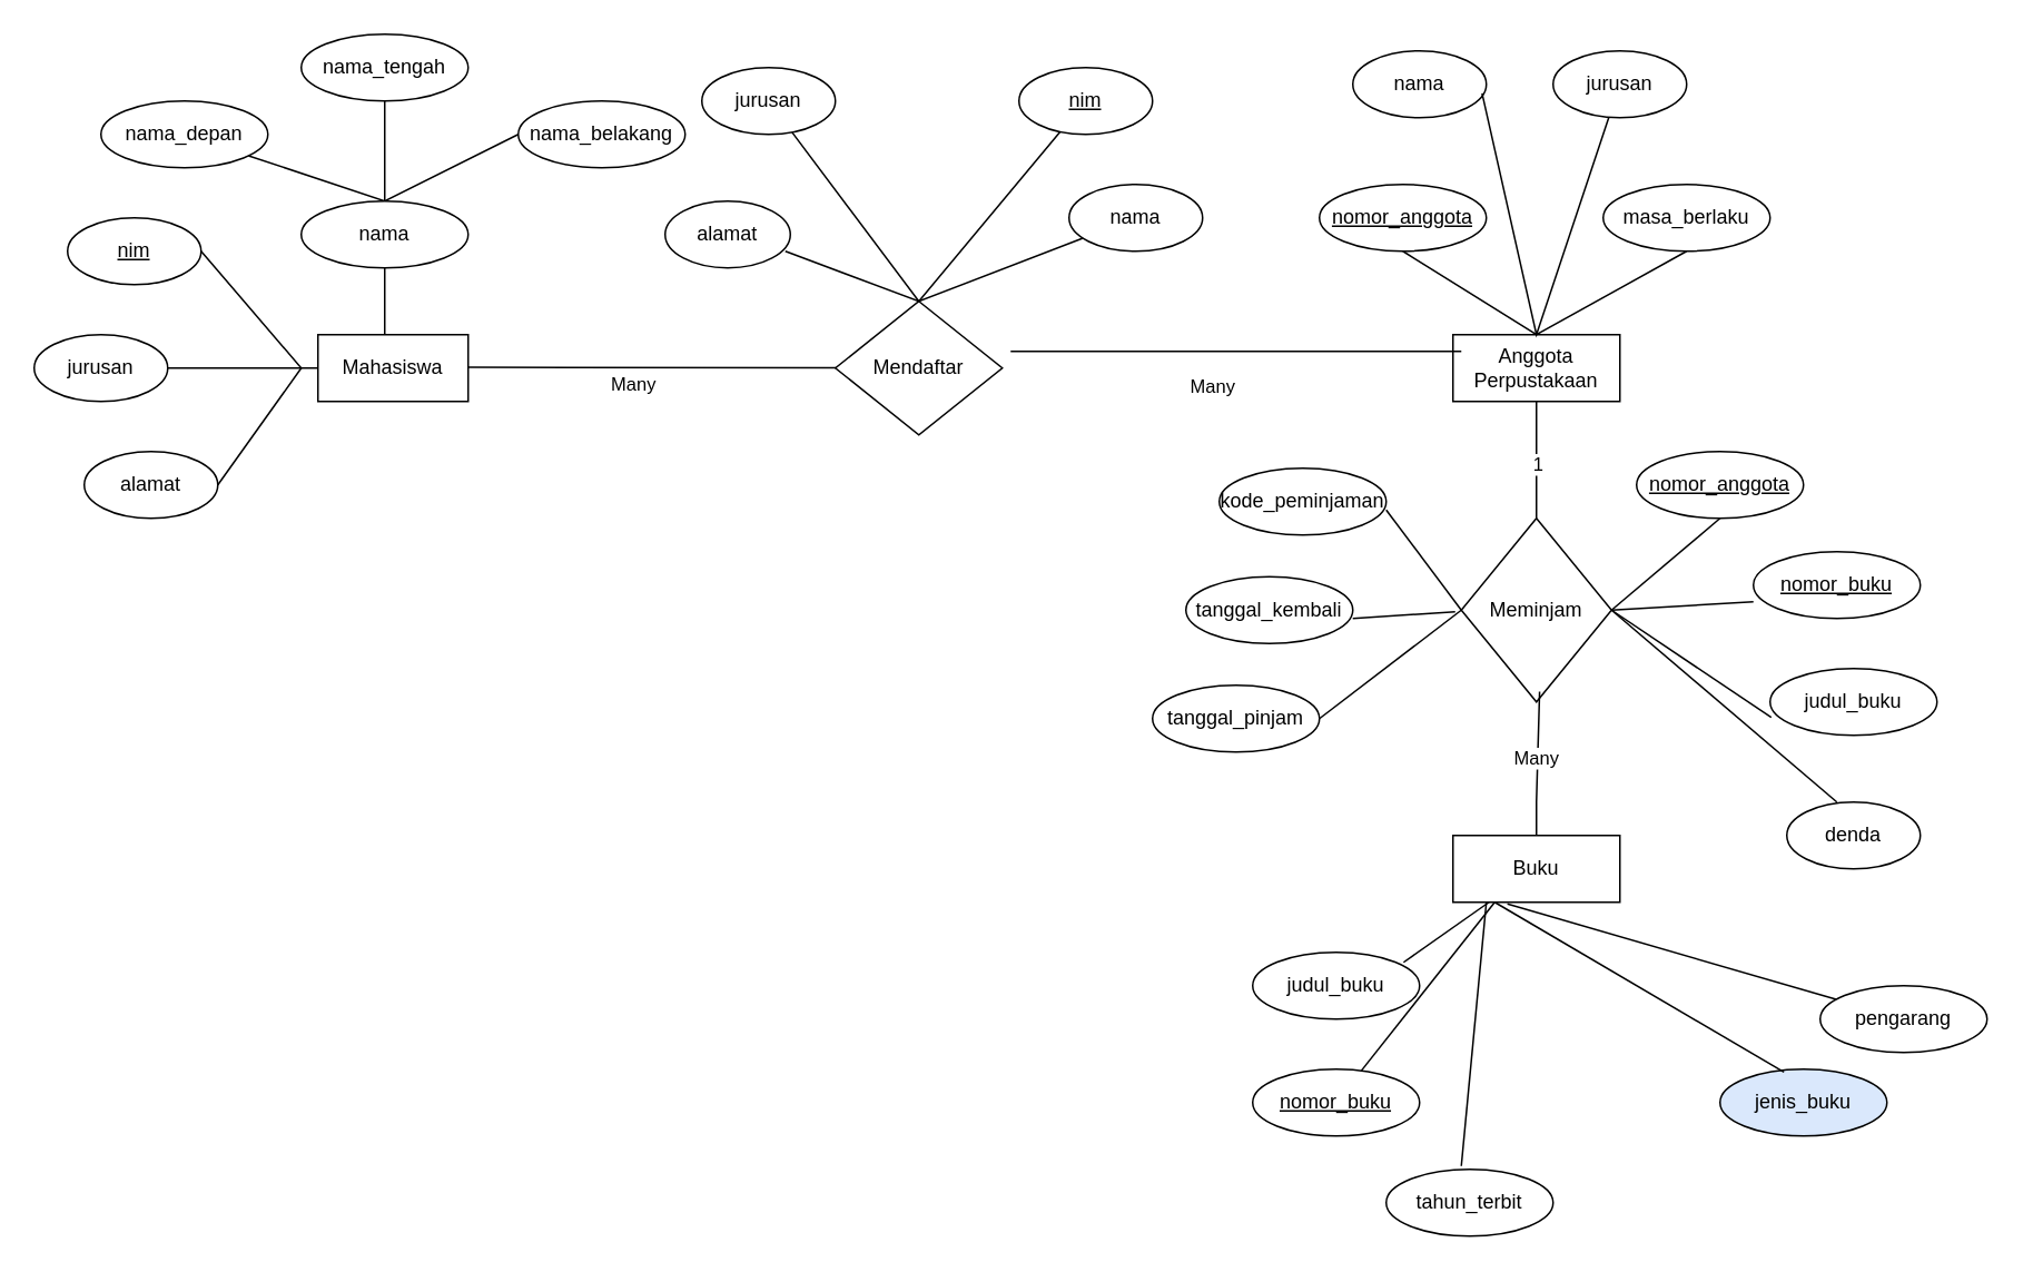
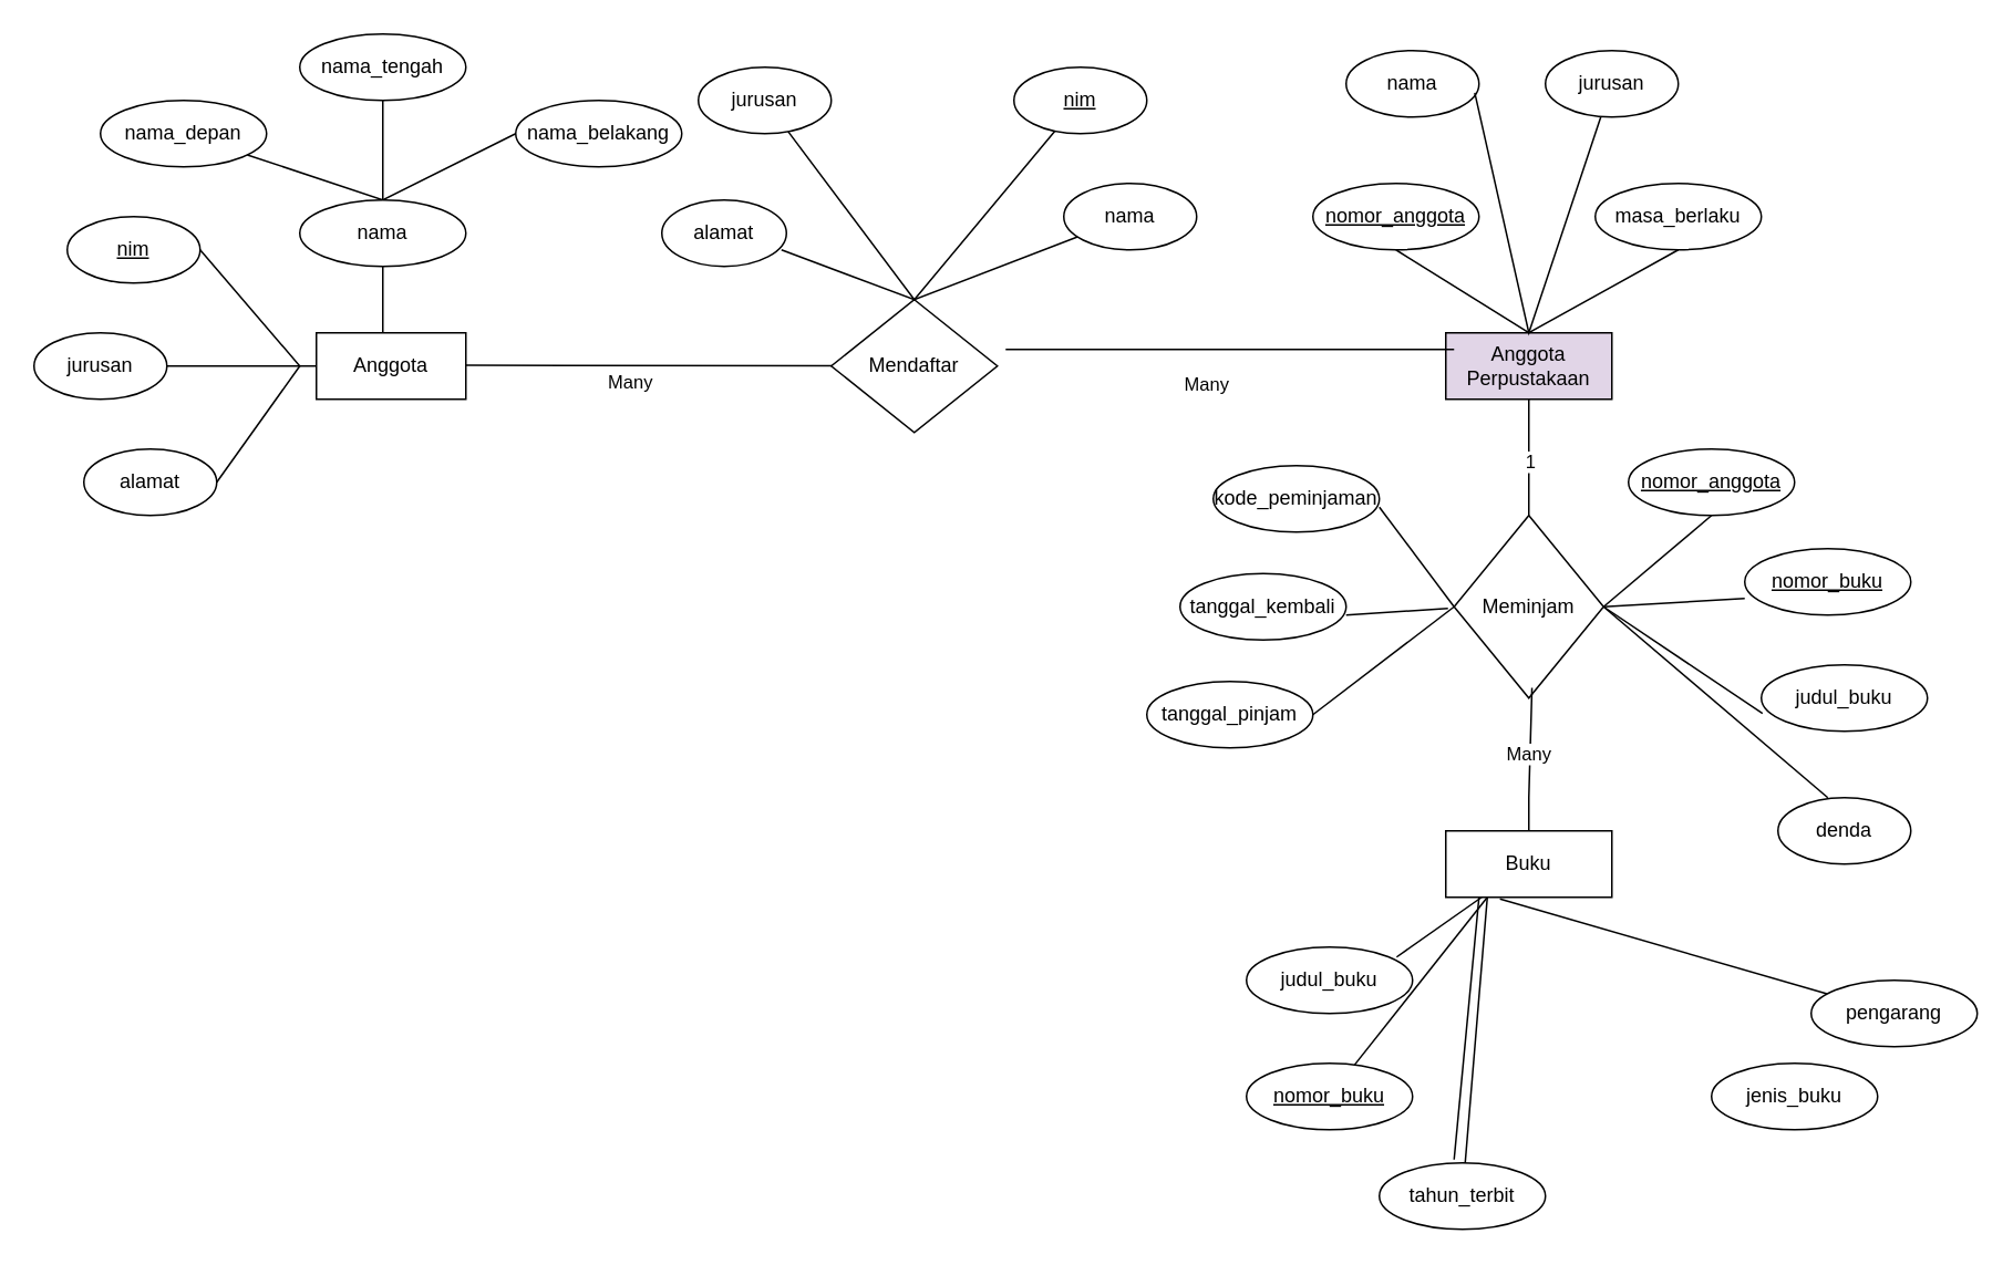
- <mxCell id="11" value="Mahasiswa" style="whiteSpace=wrap;html=1;align=center;" vertex="1" parent="1"><mxGeometry x="190" y="200" width="90" height="40" as="geometry" /></mxCell>
+ <mxCell id="11" value="Anggota" style="whiteSpace=wrap;html=1;align=center;" vertex="1" parent="1"><mxGeometry x="190" y="200" width="90" height="40" as="geometry" /></mxCell>
- <mxCell id="28" value="Anggota&lt;div&gt;Perpustakaan&lt;/div&gt;" style="whiteSpace=wrap;html=1;align=center;" vertex="1" parent="1"><mxGeometry x="870" y="200" width="100" height="40" as="geometry" /></mxCell>
+ <mxCell id="28" value="Anggota&lt;div&gt;Perpustakaan&lt;/div&gt;" style="whiteSpace=wrap;html=1;align=center;fillColor=#e1d5e7;" vertex="1" parent="1"><mxGeometry x="870" y="200" width="100" height="40" as="geometry" /></mxCell>
- <mxCell id="61" value="" style="endArrow=none;html=1;rounded=0;exitX=0.25;exitY=1;exitDx=0;exitDy=0;entryX=0.383;entryY=0.043;entryDx=0;entryDy=0;entryPerimeter=0;" edge="1" parent="1" source="50" target="54"><mxGeometry relative="1" as="geometry"><mxPoint x="910" y="560" as="sourcePoint" /><mxPoint x="1120" y="650" as="targetPoint" /></mxGeometry></mxCell>
+ <mxCell id="61" value="" style="endArrow=none;html=1;rounded=0;exitX=0.25;exitY=1;exitDx=0;exitDy=0;" edge="1" parent="1" source="50" target="53"><mxGeometry relative="1" as="geometry"><mxPoint x="910" y="560" as="sourcePoint" /><mxPoint x="1120" y="650" as="targetPoint" /></mxGeometry></mxCell>
- <mxCell id="54" value="jenis_buku" style="ellipse;whiteSpace=wrap;html=1;align=center;fillColor=#dae8fc;" vertex="1" parent="1"><mxGeometry x="1030" y="640" width="100" height="40" as="geometry" /></mxCell>
+ <mxCell id="54" value="jenis_buku" style="ellipse;whiteSpace=wrap;html=1;align=center;" vertex="1" parent="1"><mxGeometry x="1030" y="640" width="100" height="40" as="geometry" /></mxCell>
